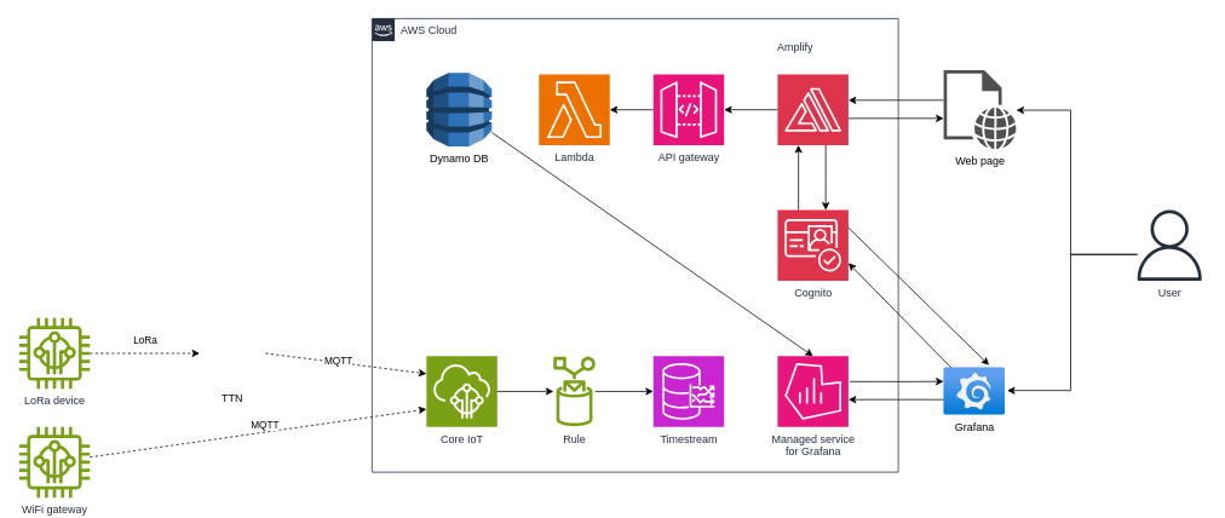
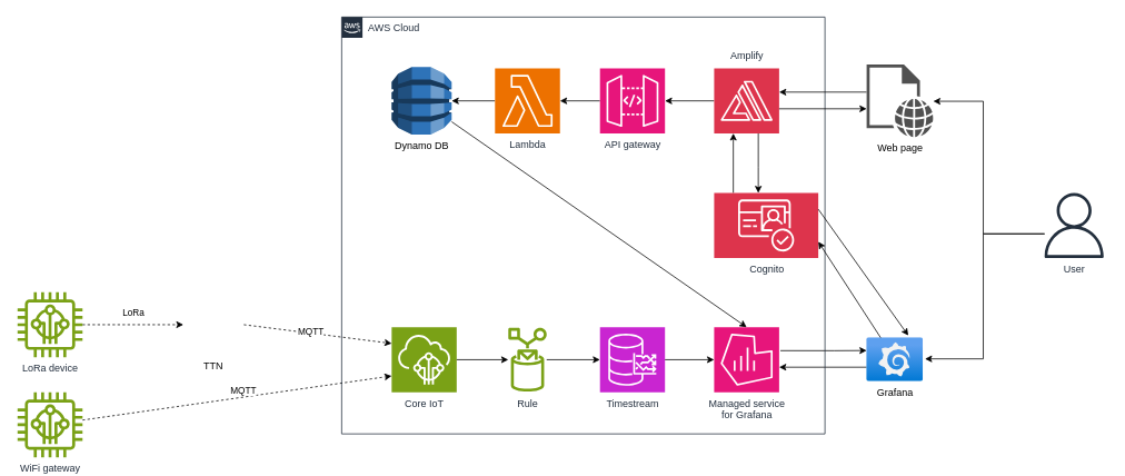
- <mxCell id="32" value="&lt;span style=&quot;color: rgb(35, 47, 62);&quot;&gt;Amplify&lt;/span&gt;" style="text;html=1;align=center;verticalAlign=middle;resizable=0;points=[];autosize=1;strokeColor=none;fillColor=none;" vertex="1" parent="13"><mxGeometry x="436" y="16.5" width="60" height="30" as="geometry" /></mxCell>
+ <mxCell id="32" value="&lt;span style=&quot;color: rgb(35, 47, 62);&quot;&gt;Amplify&lt;/span&gt;" style="text;html=1;align=center;verticalAlign=middle;resizable=0;points=[];autosize=1;strokeColor=none;fillColor=none;" vertex="1" parent="13"><mxGeometry x="456" y="31.5" width="60" height="30" as="geometry" /></mxCell>
+ <mxCell id="16" value="" style="edgeStyle=orthogonalEdgeStyle;rounded=0;orthogonalLoop=1;jettySize=auto;html=1;" edge="1" parent="13" source="17" target="18"><mxGeometry relative="1" as="geometry" /></mxCell>
- <mxCell id="20" value="Cognito" style="sketch=0;points=[[0,0,0],[0.25,0,0],[0.5,0,0],[0.75,0,0],[1,0,0],[0,1,0],[0.25,1,0],[0.5,1,0],[0.75,1,0],[1,1,0],[0,0.25,0],[0,0.5,0],[0,0.75,0],[1,0.25,0],[1,0.5,0],[1,0.75,0]];outlineConnect=0;fontColor=#232F3E;fillColor=#DD344C;strokeColor=#ffffff;dashed=0;verticalLabelPosition=bottom;verticalAlign=top;align=center;html=1;fontSize=12;fontStyle=0;aspect=fixed;shape=mxgraph.aws4.resourceIcon;resIcon=mxgraph.aws4.cognito;" vertex="1" parent="13"><mxGeometry x="447" y="211" width="78" height="78" as="geometry" /></mxCell>
+ <mxCell id="20" value="Cognito" style="sketch=0;points=[[0,0,0],[0.25,0,0],[0.5,0,0],[0.75,0,0],[1,0,0],[0,1,0],[0.25,1,0],[0.5,1,0],[0.75,1,0],[1,1,0],[0,0.25,0],[0,0.5,0],[0,0.75,0],[1,0.25,0],[1,0.5,0],[1,0.75,0]];outlineConnect=0;fontColor=#232F3E;fillColor=#DD344C;strokeColor=#ffffff;dashed=0;verticalLabelPosition=bottom;verticalAlign=top;align=center;html=1;fontSize=12;fontStyle=0;aspect=fixed;shape=mxgraph.aws4.resourceIcon;resIcon=mxgraph.aws4.cognito;" vertex="1" parent="13"><mxGeometry x="447" y="211" width="125" height="78" as="geometry" /></mxCell>
+ <mxCell id="26" style="edgeStyle=orthogonalEdgeStyle;rounded=0;orthogonalLoop=1;jettySize=auto;html=1;exitX=1;exitY=0.5;exitDx=0;exitDy=0;exitPerimeter=0;entryX=0;entryY=0.5;entryDx=0;entryDy=0;entryPerimeter=0;" parent="13" source="24" target="25" edge="1"><mxGeometry relative="1" as="geometry" /></mxCell>
